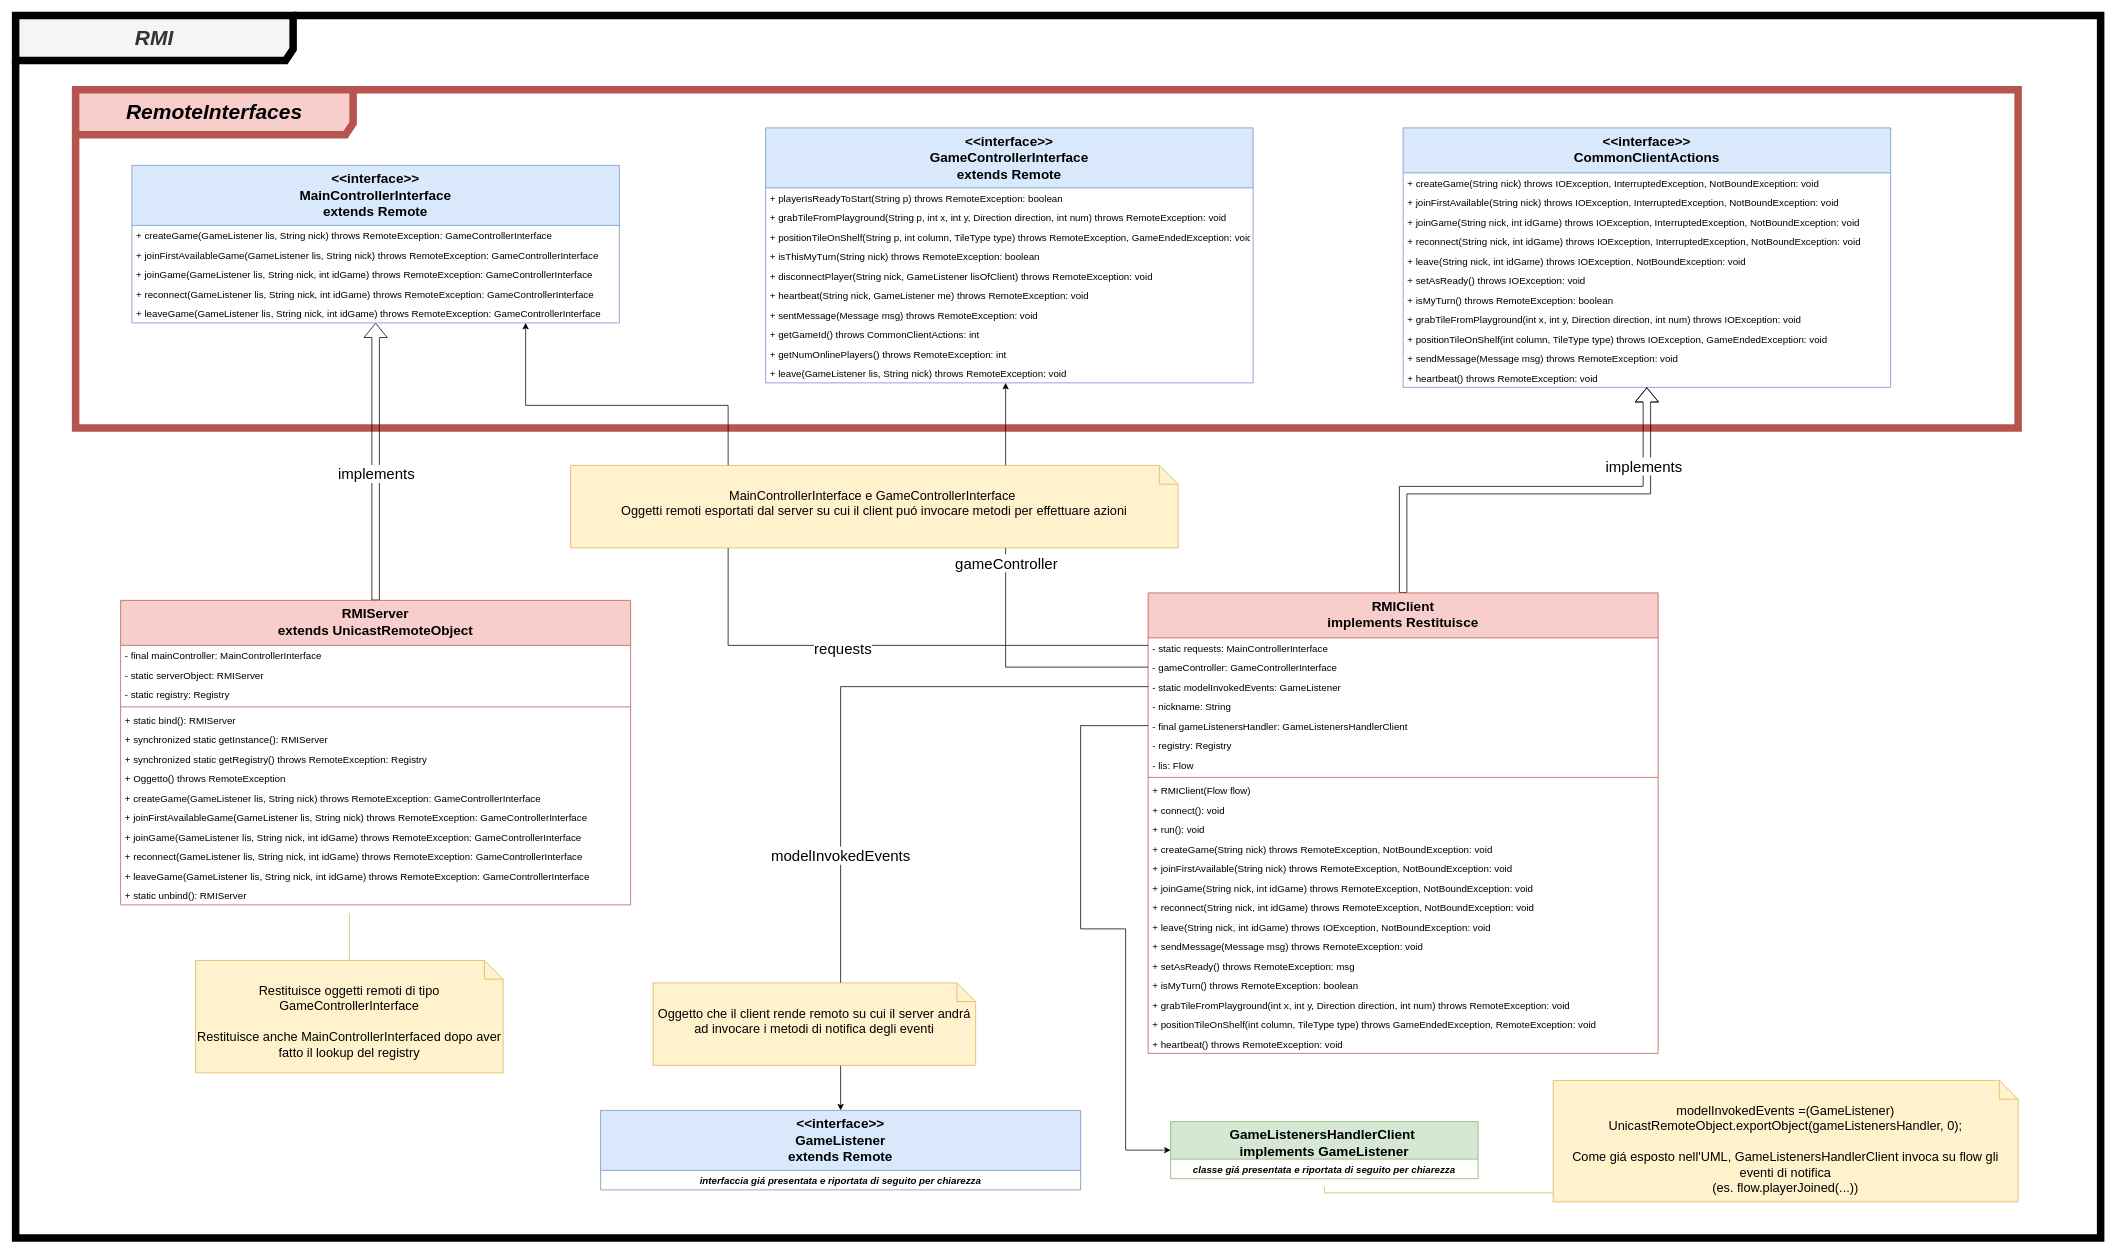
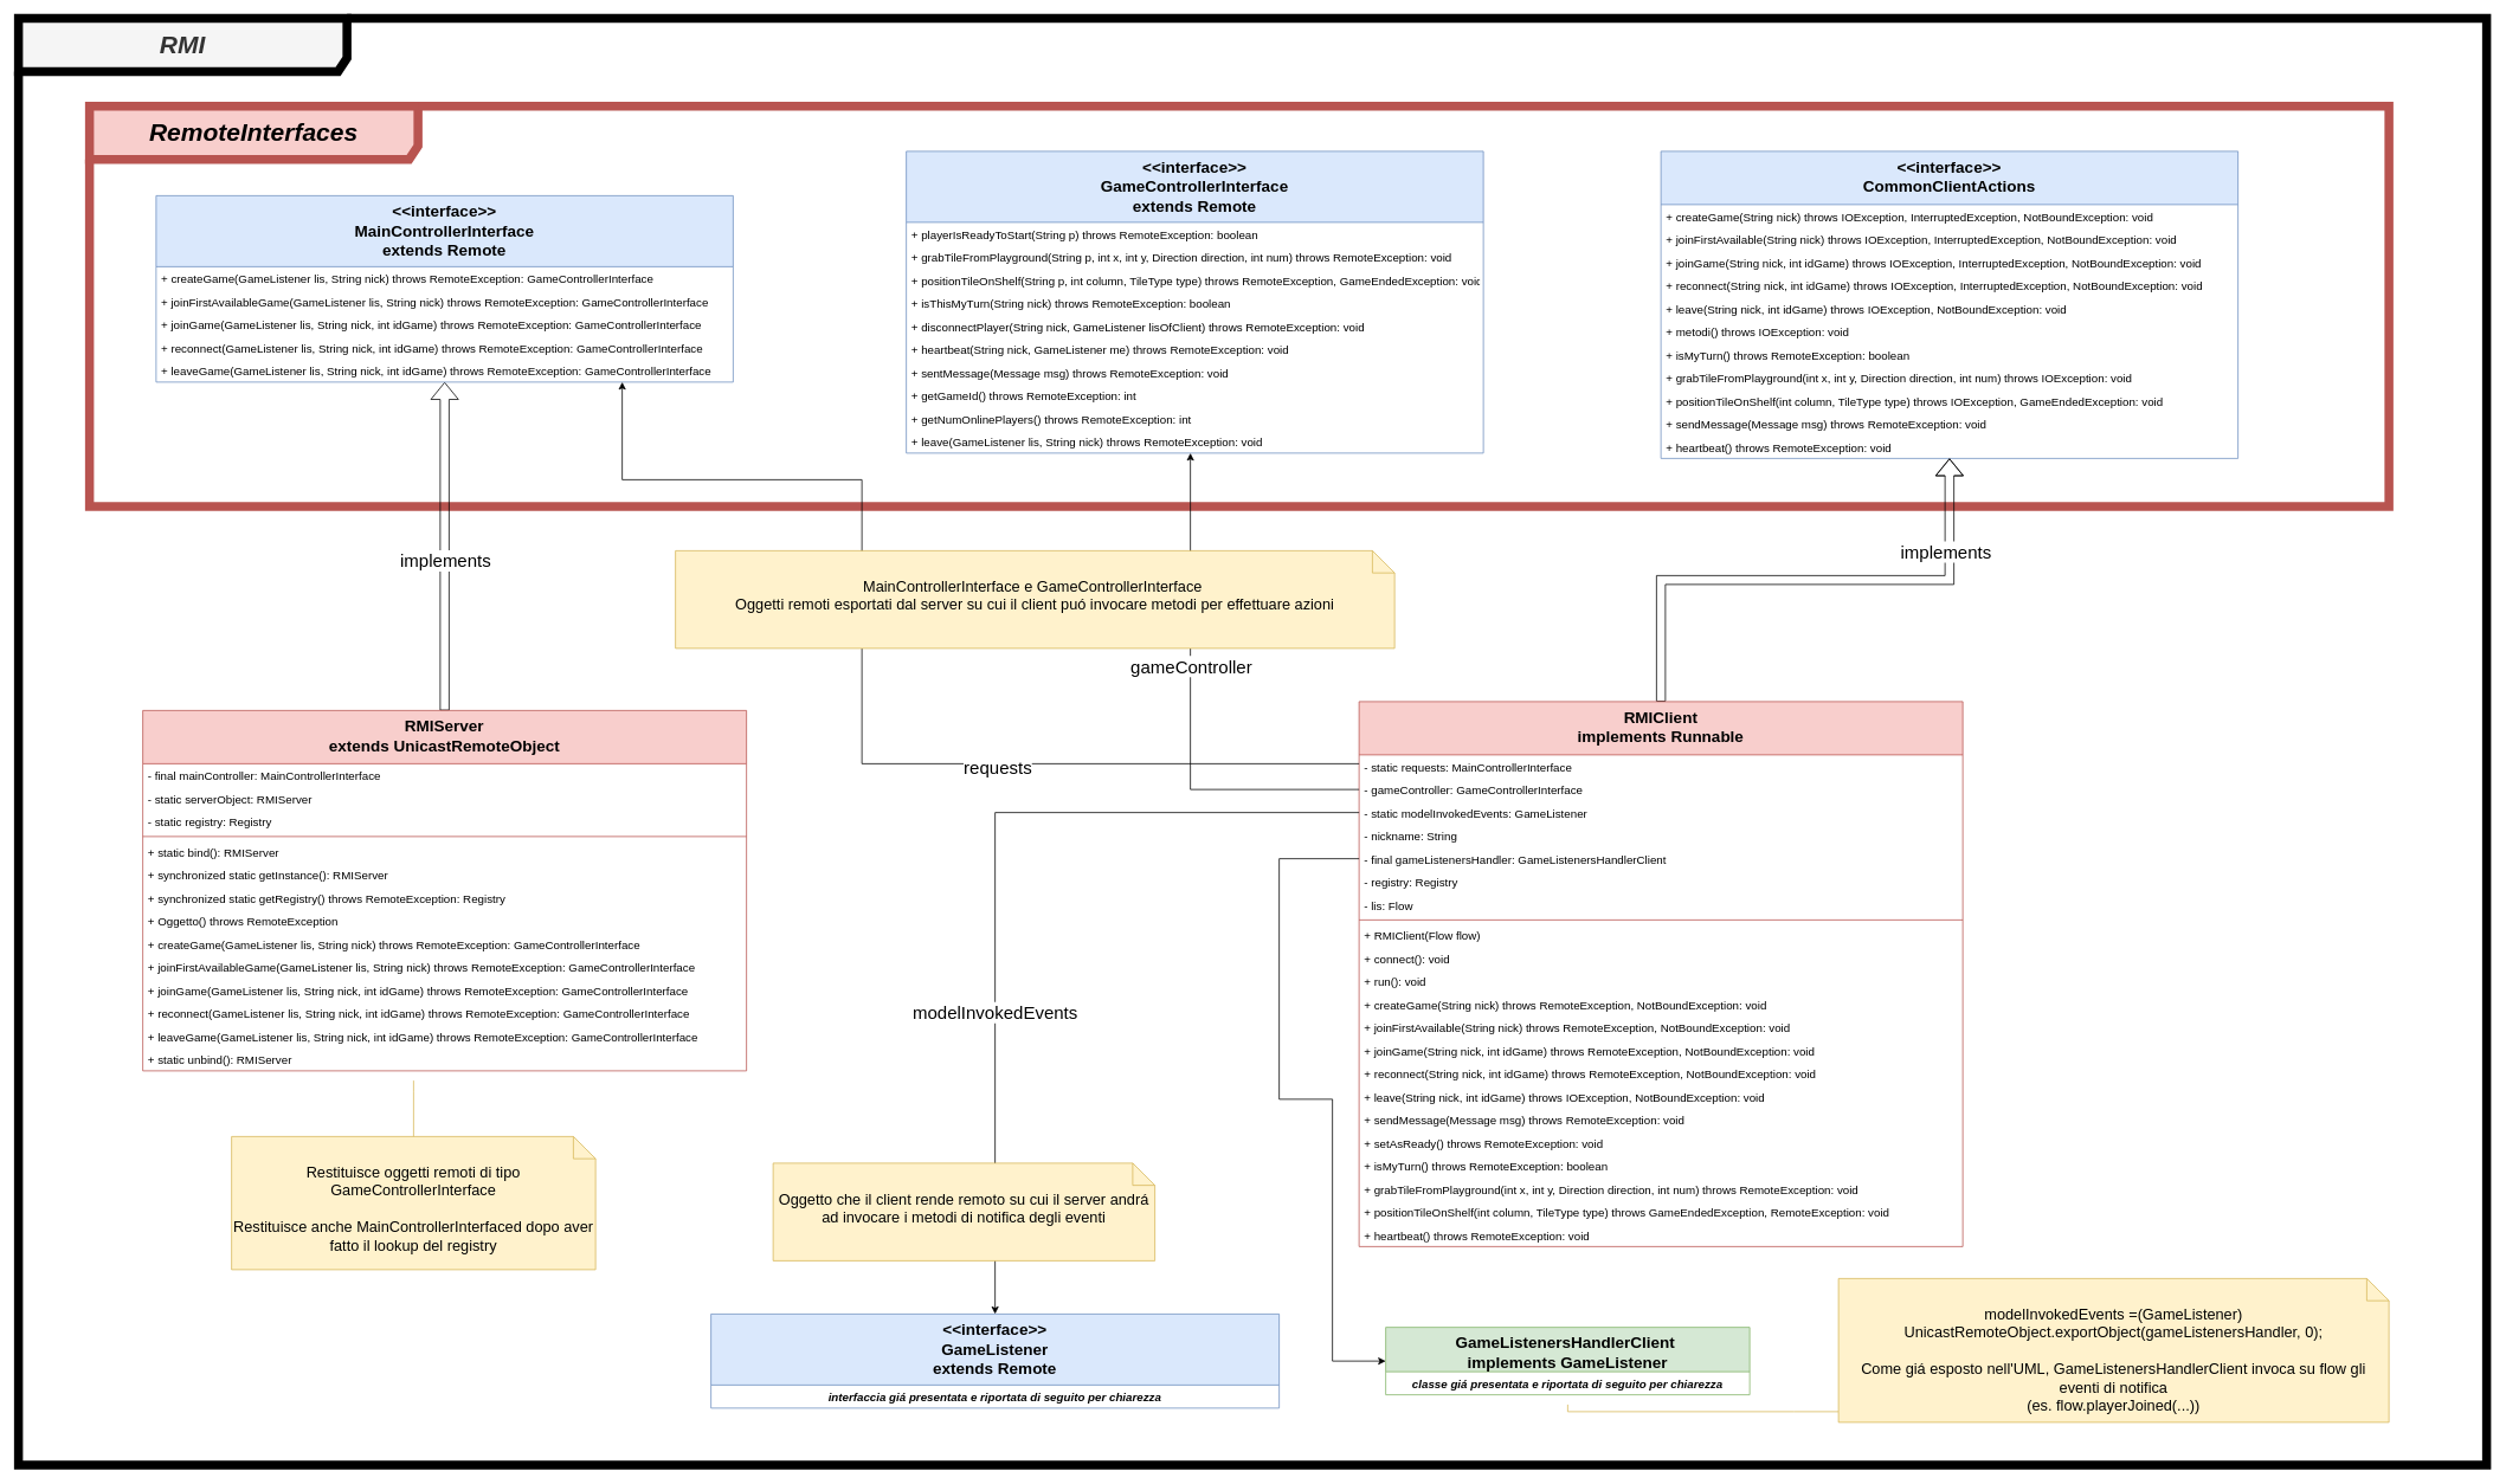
- <mxCell id="34" value="+ setAsReady() throws IOException: void" style="text;strokeColor=none;fillColor=none;align=left;verticalAlign=top;spacingLeft=4;spacingRight=4;overflow=hidden;rotatable=0;points=[[0,0.5],[1,0.5]];portConstraint=eastwest;fontSize=13;" parent="28" vertex="1"><mxGeometry y="190" width="650" height="26" as="geometry" /></mxCell>
+ <mxCell id="34" value="+ metodi() throws IOException: void" style="text;strokeColor=none;fillColor=none;align=left;verticalAlign=top;spacingLeft=4;spacingRight=4;overflow=hidden;rotatable=0;points=[[0,0.5],[1,0.5]];portConstraint=eastwest;fontSize=13;" parent="28" vertex="1"><mxGeometry y="190" width="650" height="26" as="geometry" /></mxCell>
- <mxCell id="75" value="+ getGameId() throws CommonClientActions: int&#10;" style="text;strokeColor=none;fillColor=none;align=left;verticalAlign=top;spacingLeft=4;spacingRight=4;overflow=hidden;rotatable=0;points=[[0,0.5],[1,0.5]];portConstraint=eastwest;fontSize=13;" parent="67" vertex="1"><mxGeometry y="262" width="650" height="26" as="geometry" /></mxCell>
+ <mxCell id="75" value="+ getGameId() throws RemoteException: int&#10;" style="text;strokeColor=none;fillColor=none;align=left;verticalAlign=top;spacingLeft=4;spacingRight=4;overflow=hidden;rotatable=0;points=[[0,0.5],[1,0.5]];portConstraint=eastwest;fontSize=13;" parent="67" vertex="1"><mxGeometry y="262" width="650" height="26" as="geometry" /></mxCell>
- <mxCell id="42" value="RMIClient&#10;implements Restituisce" style="swimlane;fontStyle=1;align=center;verticalAlign=top;childLayout=stackLayout;horizontal=1;startSize=60;horizontalStack=0;resizeParent=1;resizeParentMax=0;resizeLast=0;collapsible=1;marginBottom=0;fillColor=#f8cecc;strokeColor=#b85450;fontSize=18;" parent="1" vertex="1"><mxGeometry x="1530" y="790" width="680" height="614" as="geometry" /></mxCell>
+ <mxCell id="42" value="RMIClient&#10;implements Runnable" style="swimlane;fontStyle=1;align=center;verticalAlign=top;childLayout=stackLayout;horizontal=1;startSize=60;horizontalStack=0;resizeParent=1;resizeParentMax=0;resizeLast=0;collapsible=1;marginBottom=0;fillColor=#f8cecc;strokeColor=#b85450;fontSize=18;" parent="1" vertex="1"><mxGeometry x="1530" y="790" width="680" height="614" as="geometry" /></mxCell>
- <mxCell id="60" value="+ setAsReady() throws RemoteException: msg" style="text;strokeColor=none;fillColor=none;align=left;verticalAlign=top;spacingLeft=4;spacingRight=4;overflow=hidden;rotatable=0;points=[[0,0.5],[1,0.5]];portConstraint=eastwest;fontSize=13;" parent="42" vertex="1"><mxGeometry y="484" width="680" height="26" as="geometry" /></mxCell>
+ <mxCell id="60" value="+ setAsReady() throws RemoteException: void" style="text;strokeColor=none;fillColor=none;align=left;verticalAlign=top;spacingLeft=4;spacingRight=4;overflow=hidden;rotatable=0;points=[[0,0.5],[1,0.5]];portConstraint=eastwest;fontSize=13;" parent="42" vertex="1"><mxGeometry y="484" width="680" height="26" as="geometry" /></mxCell>
